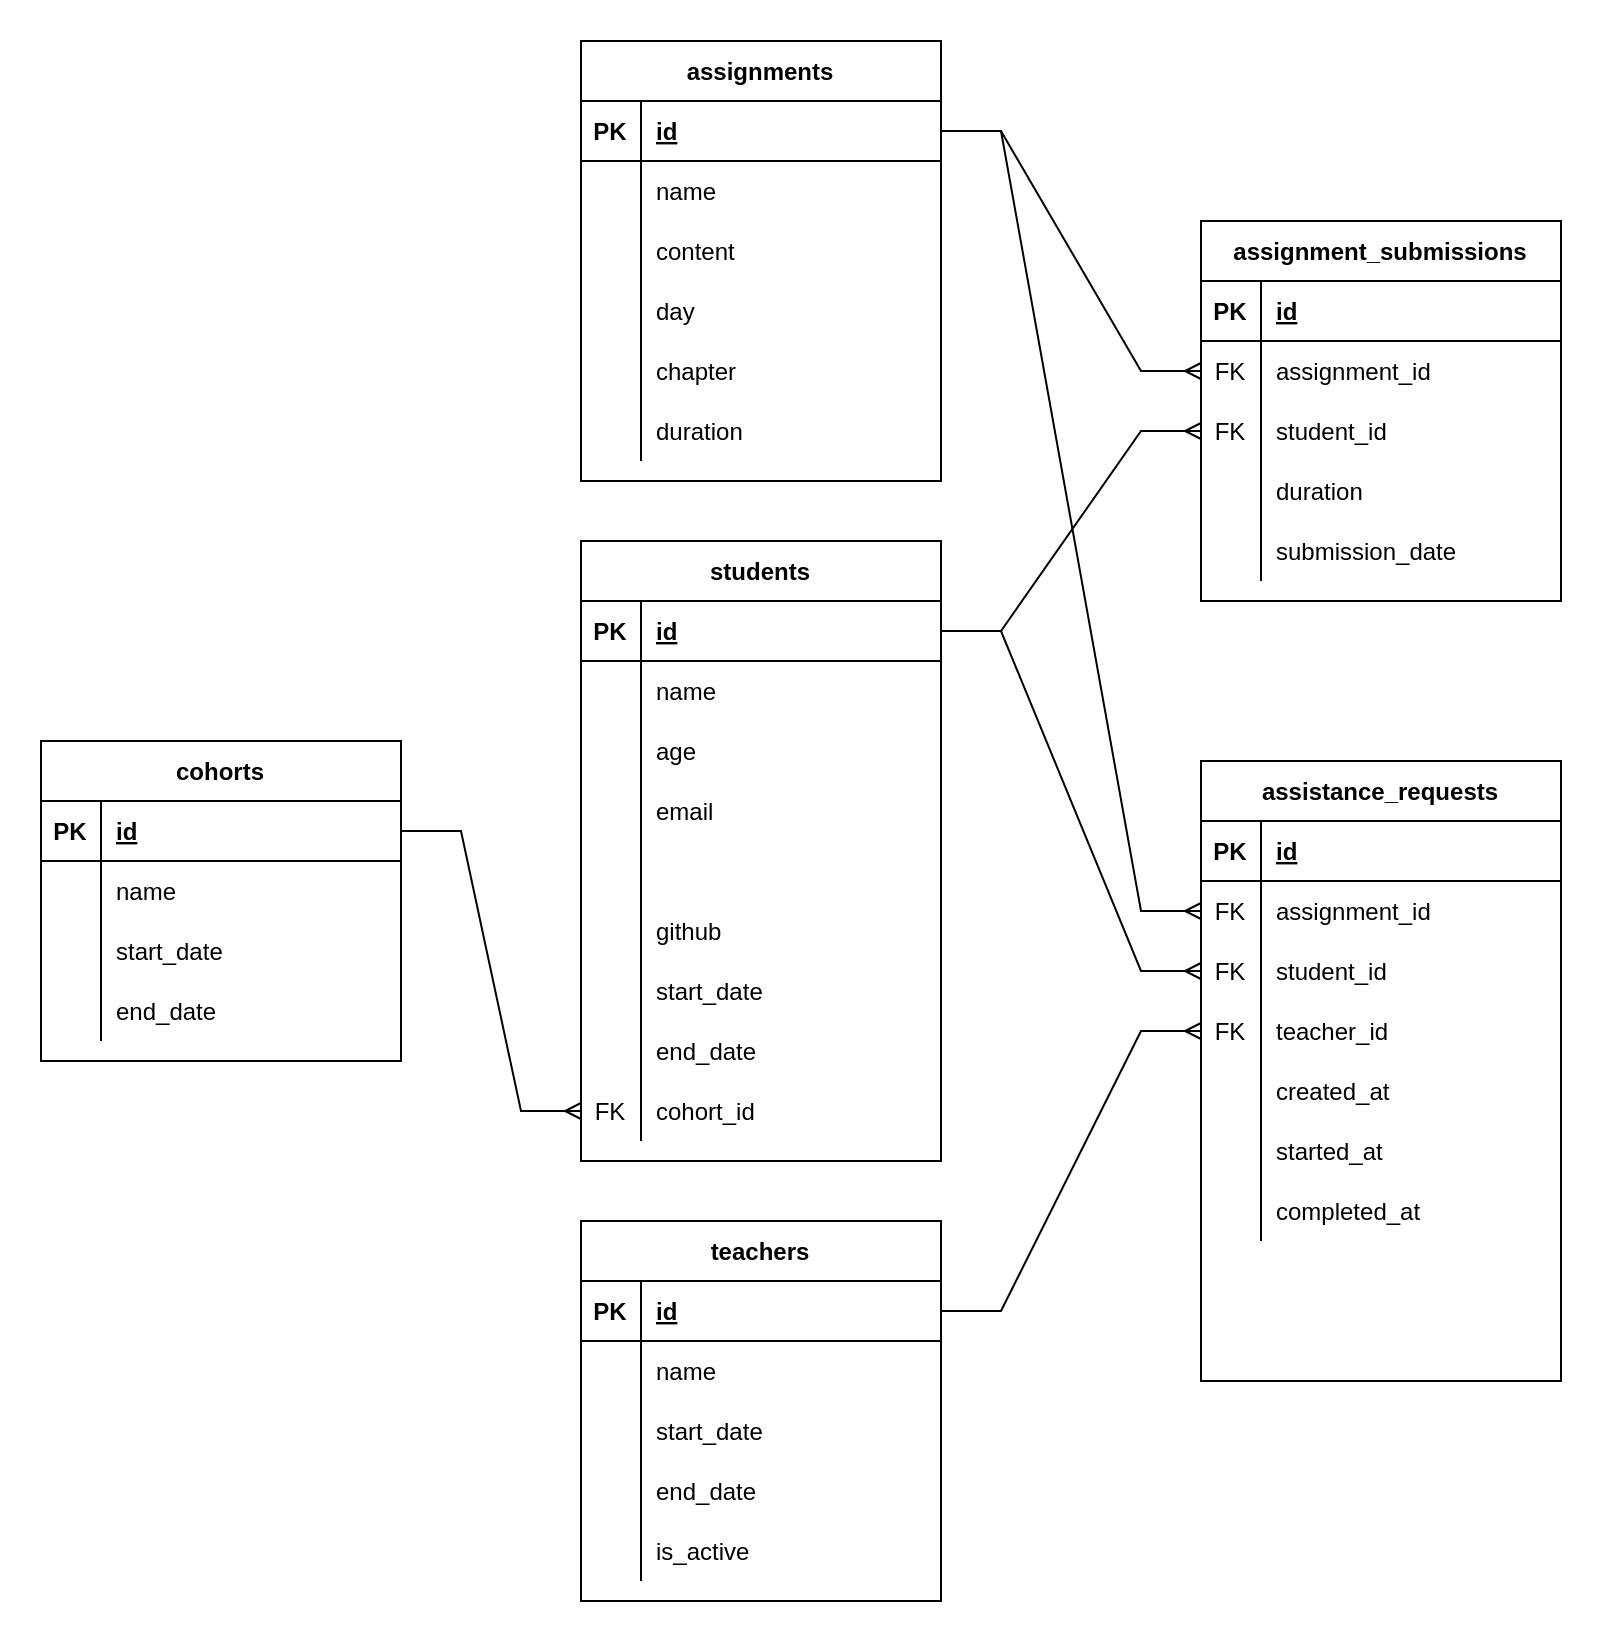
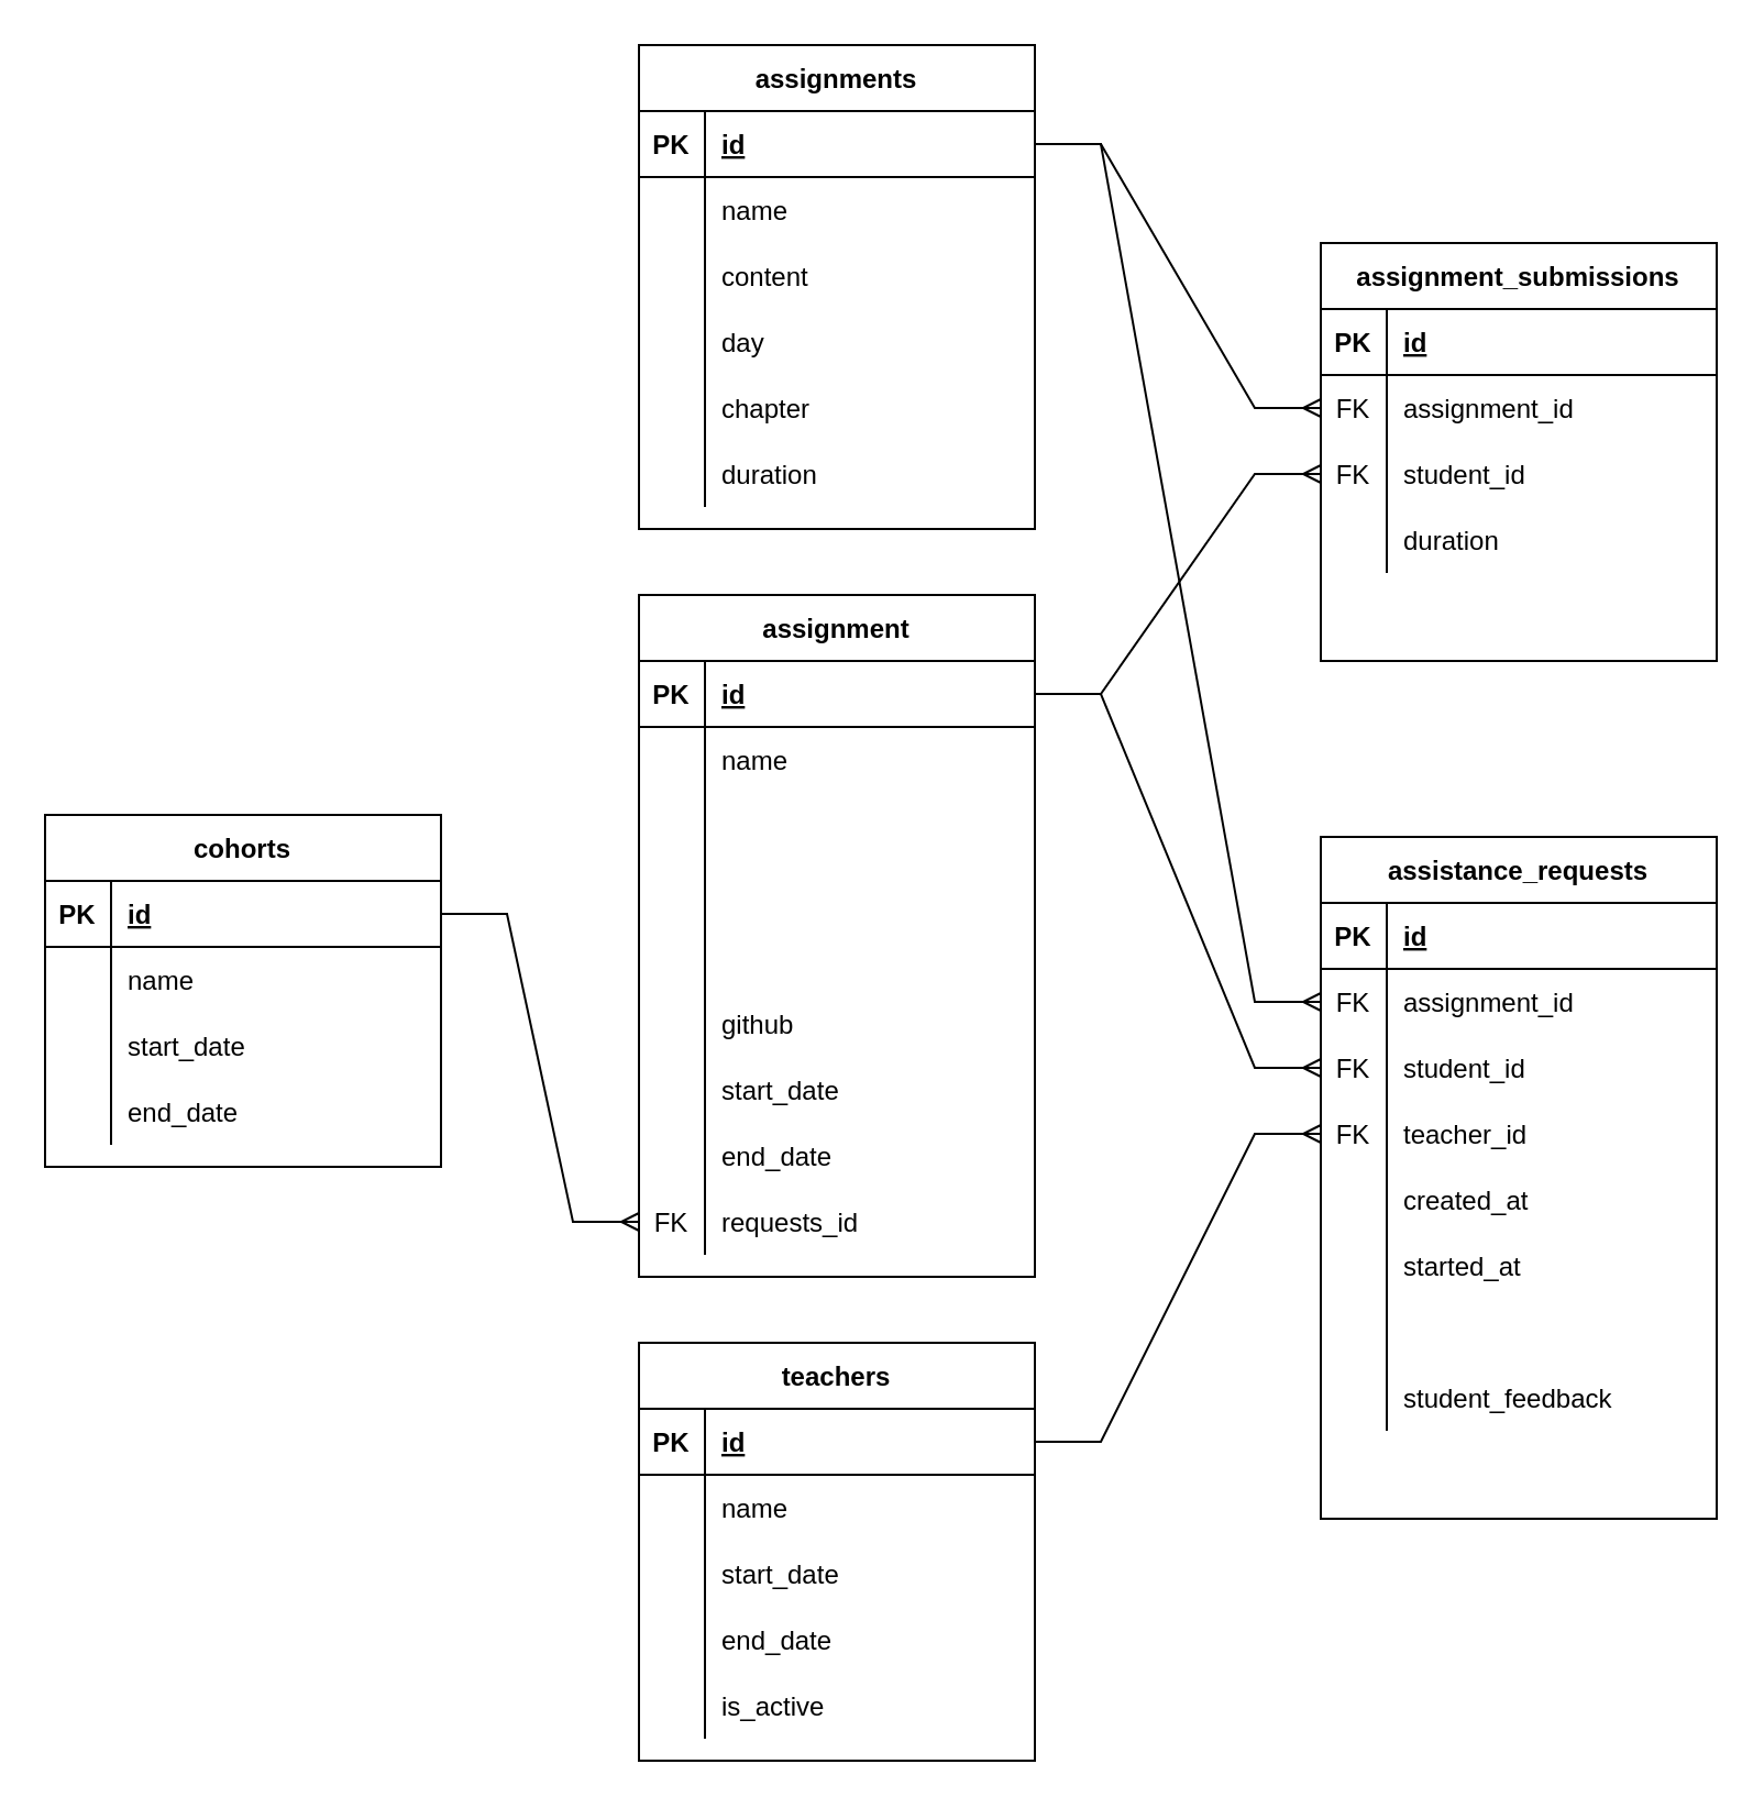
- <mxCell id="102" value="submission_date" style="shape=partialRectangle;connectable=0;fillColor=none;top=0;left=0;bottom=0;right=0;align=left;spacingLeft=6;overflow=hidden;" vertex="1" parent="100"><mxGeometry x="30" width="150" height="30" as="geometry"><mxRectangle width="150" height="30" as="alternateBounds" /></mxGeometry></mxCell>
- <mxCell id="46" value="students" style="shape=table;startSize=30;container=1;collapsible=1;childLayout=tableLayout;fixedRows=1;rowLines=0;fontStyle=1;align=center;resizeLast=1;" vertex="1" parent="1"><mxGeometry x="290" y="270" width="180" height="310" as="geometry" /></mxCell>
+ <mxCell id="46" value="assignment" style="shape=table;startSize=30;container=1;collapsible=1;childLayout=tableLayout;fixedRows=1;rowLines=0;fontStyle=1;align=center;resizeLast=1;" vertex="1" parent="1"><mxGeometry x="290" y="270" width="180" height="310" as="geometry" /></mxCell>
- <mxCell id="55" value="age" style="shape=partialRectangle;connectable=0;fillColor=none;top=0;left=0;bottom=0;right=0;align=left;spacingLeft=6;overflow=hidden;" vertex="1" parent="53"><mxGeometry x="30" width="150" height="30" as="geometry"><mxRectangle width="150" height="30" as="alternateBounds" /></mxGeometry></mxCell>
- <mxCell id="58" value="email" style="shape=partialRectangle;connectable=0;fillColor=none;top=0;left=0;bottom=0;right=0;align=left;spacingLeft=6;overflow=hidden;" vertex="1" parent="56"><mxGeometry x="30" width="150" height="30" as="geometry"><mxRectangle width="150" height="30" as="alternateBounds" /></mxGeometry></mxCell>
- <mxCell id="72" value="cohort_id" style="shape=partialRectangle;connectable=0;fillColor=none;top=0;left=0;bottom=0;right=0;align=left;spacingLeft=6;overflow=hidden;" vertex="1" parent="70"><mxGeometry x="30" width="150" height="30" as="geometry"><mxRectangle width="150" height="30" as="alternateBounds" /></mxGeometry></mxCell>
+ <mxCell id="72" value="requests_id" style="shape=partialRectangle;connectable=0;fillColor=none;top=0;left=0;bottom=0;right=0;align=left;spacingLeft=6;overflow=hidden;" vertex="1" parent="70"><mxGeometry x="30" width="150" height="30" as="geometry"><mxRectangle width="150" height="30" as="alternateBounds" /></mxGeometry></mxCell>
- <mxCell id="40" value="completed_at" style="shape=partialRectangle;connectable=0;fillColor=none;top=0;left=0;bottom=0;right=0;align=left;spacingLeft=6;overflow=hidden;" vertex="1" parent="38"><mxGeometry x="30" width="150" height="30" as="geometry"><mxRectangle width="150" height="30" as="alternateBounds" /></mxGeometry></mxCell>
+ <mxCell id="43" value="student_feedback" style="shape=partialRectangle;connectable=0;fillColor=none;top=0;left=0;bottom=0;right=0;align=left;spacingLeft=6;overflow=hidden;" vertex="1" parent="41"><mxGeometry x="30" width="150" height="30" as="geometry"><mxRectangle width="150" height="30" as="alternateBounds" /></mxGeometry></mxCell>
